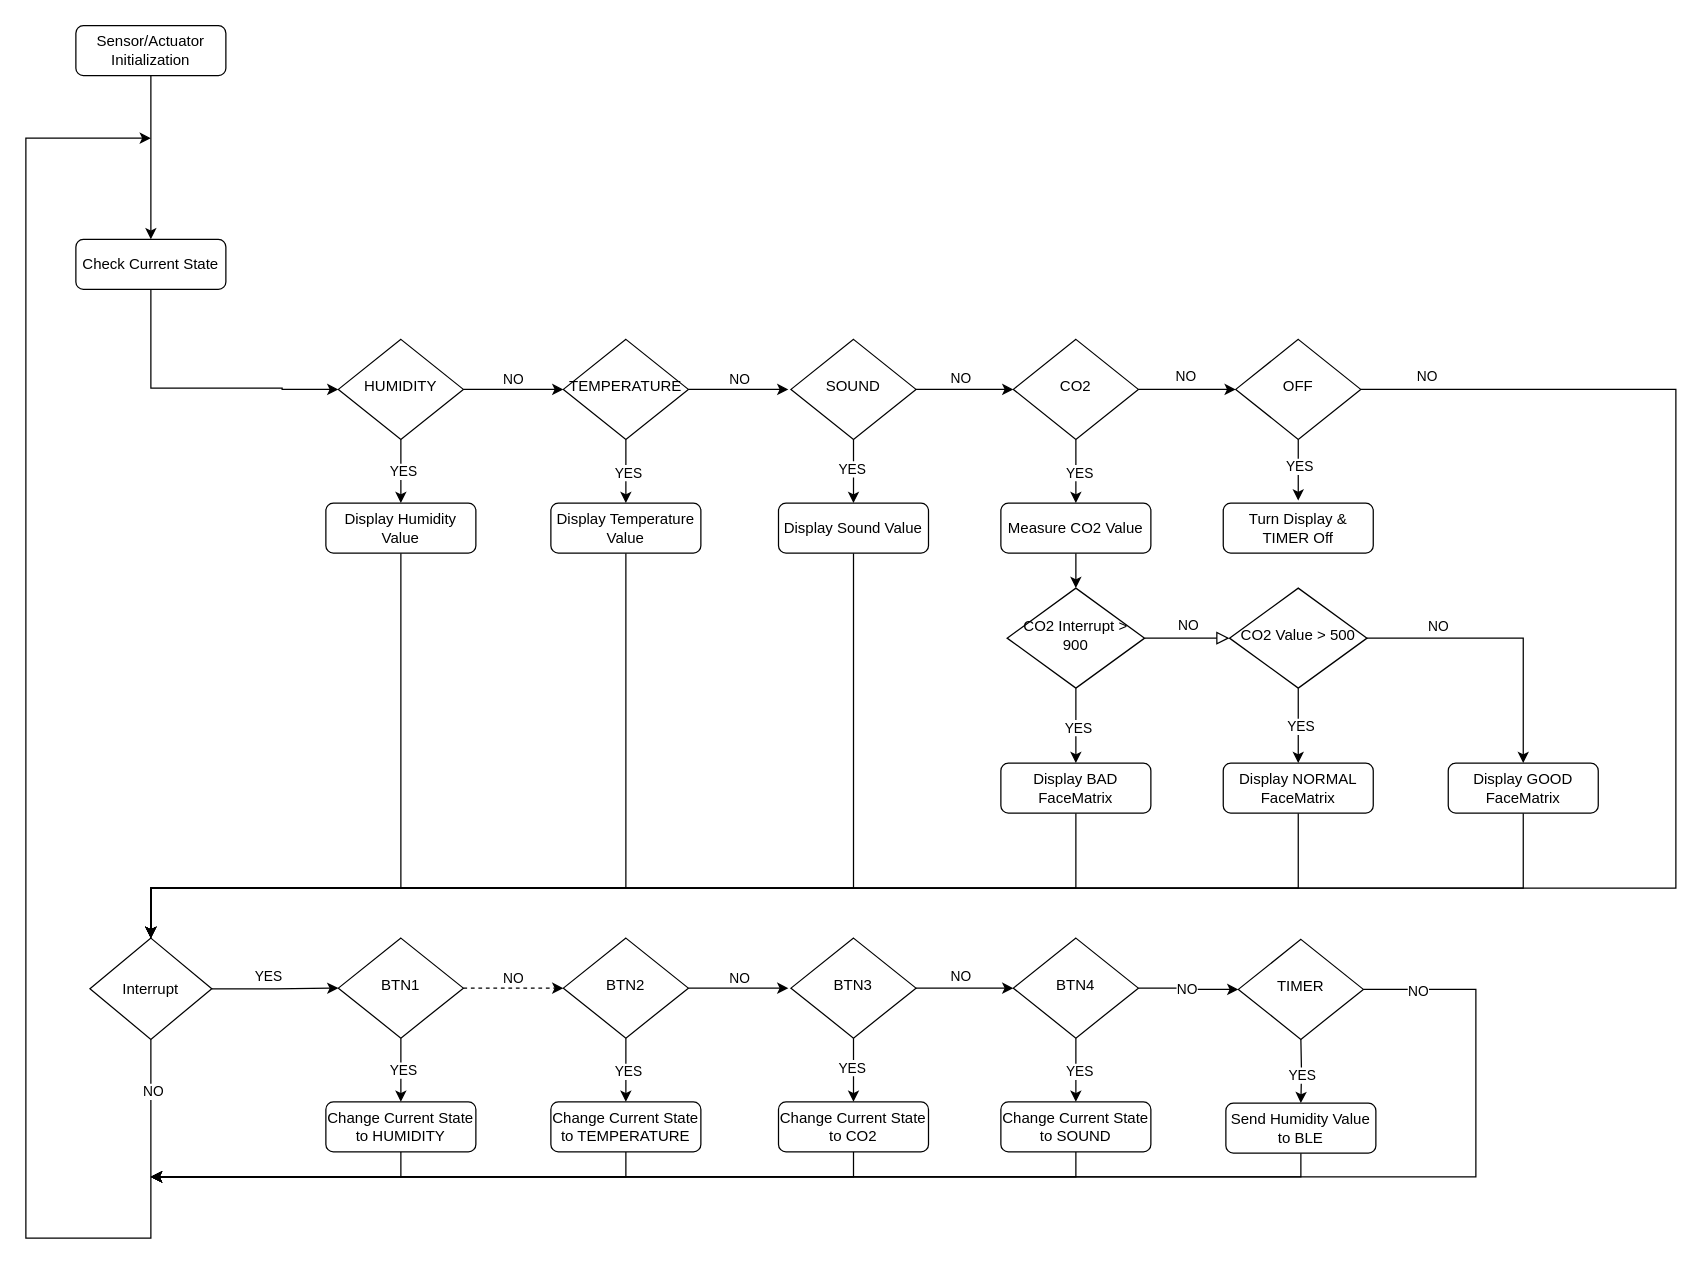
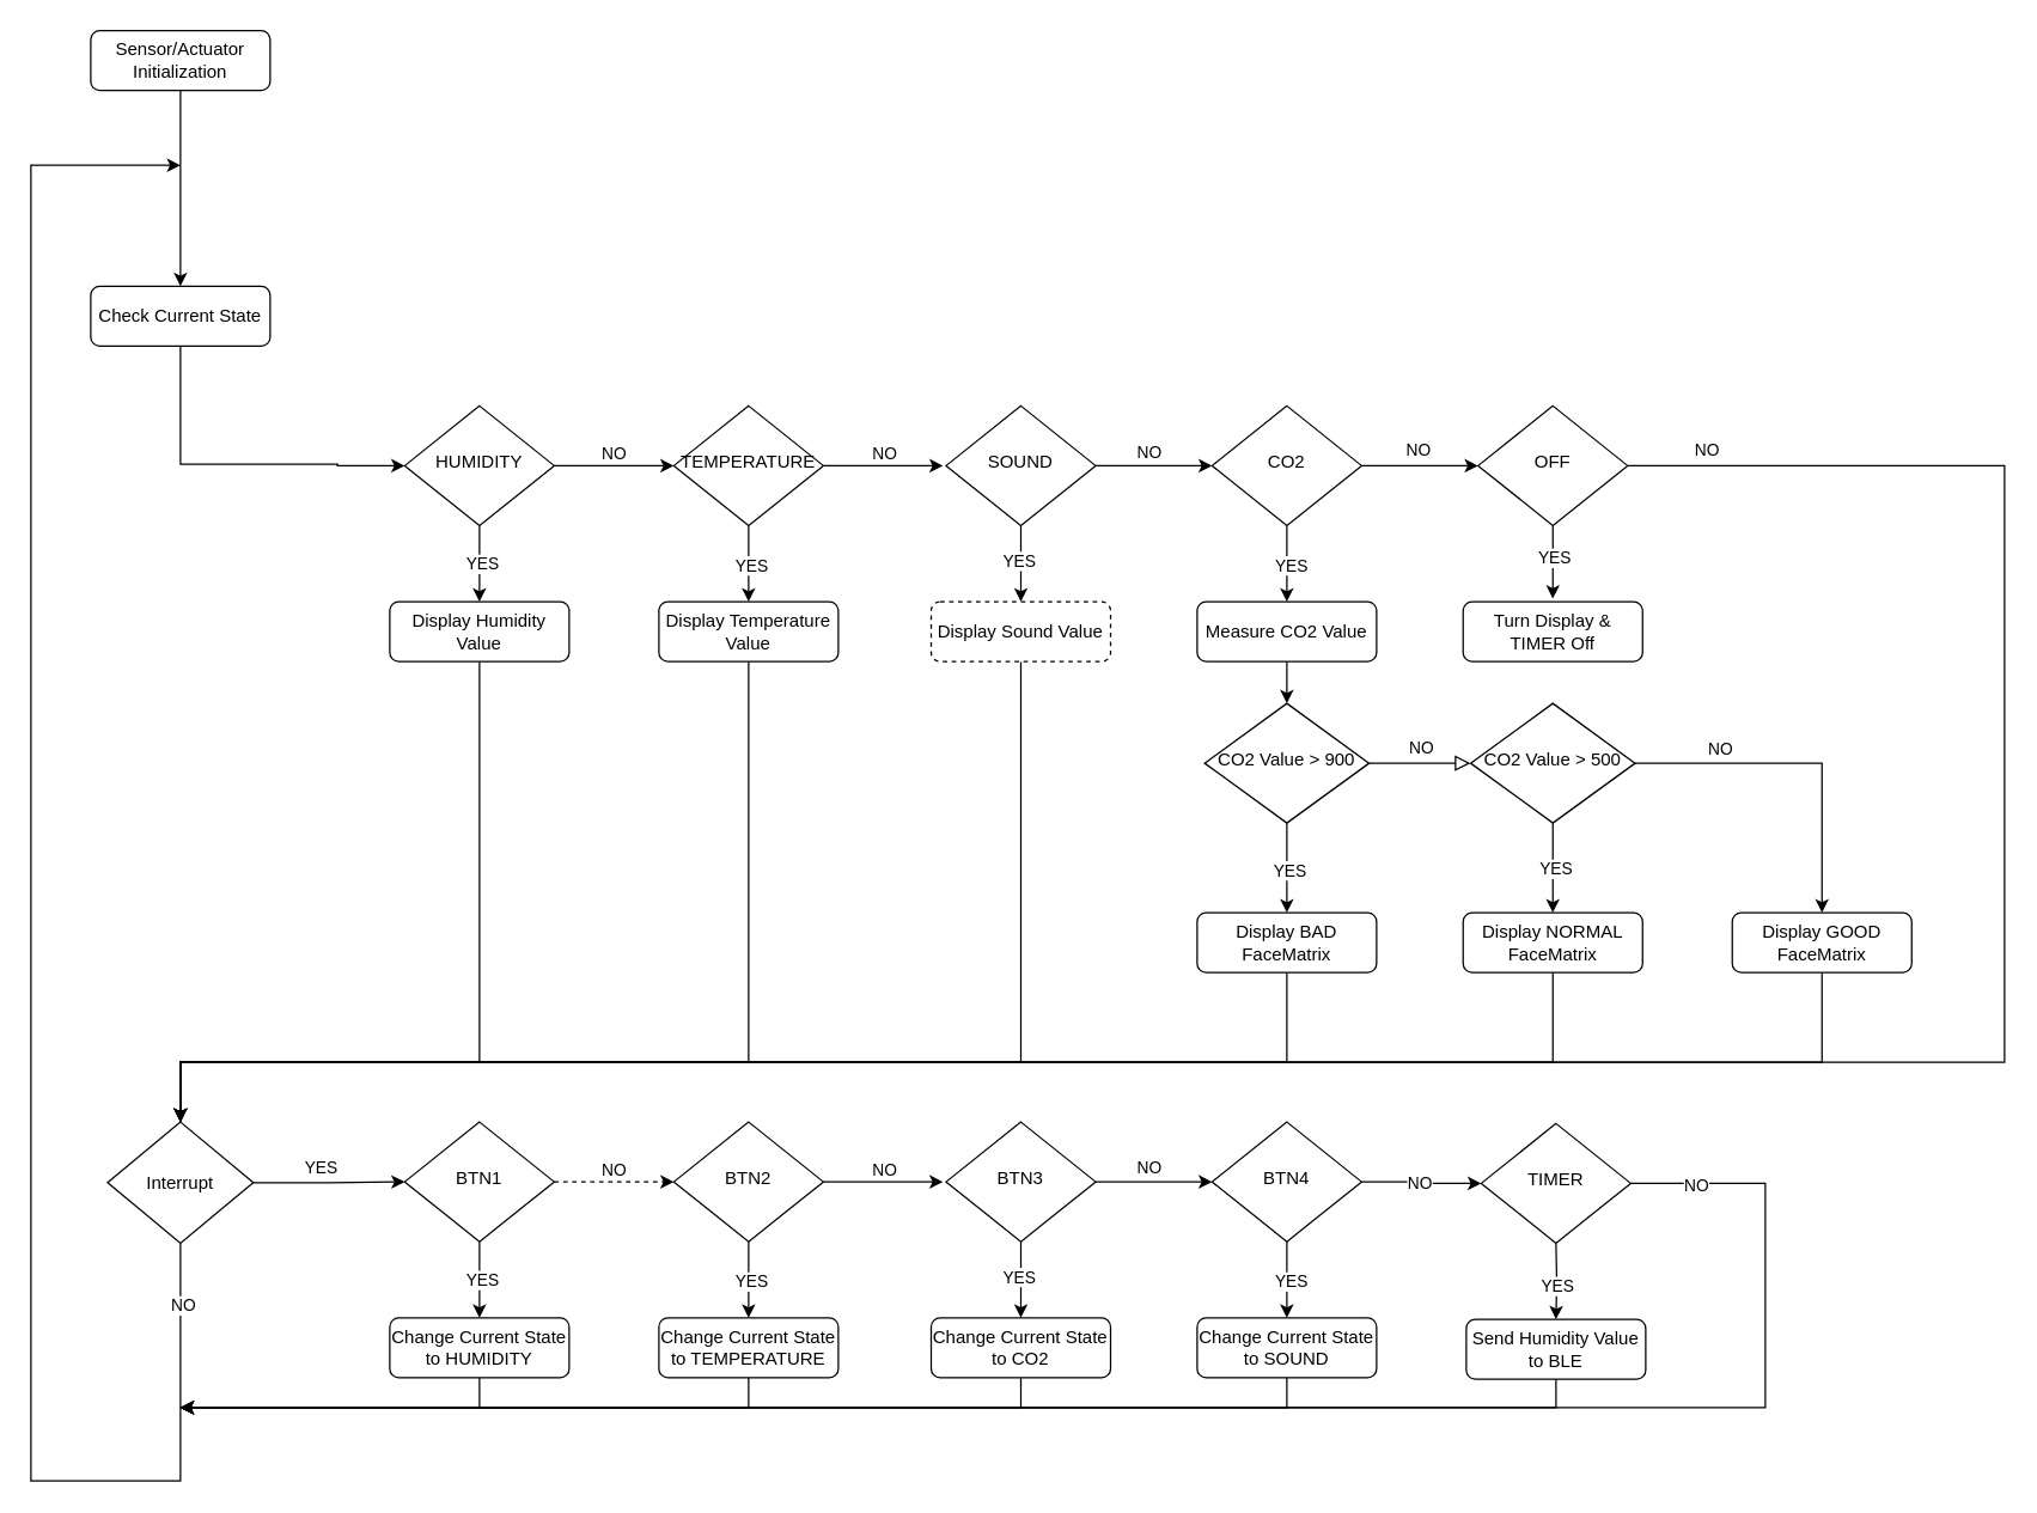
- <mxCell id="23" value="Display Sound Value" style="rounded=1;whiteSpace=wrap;html=1;fontSize=12;glass=0;strokeWidth=1;shadow=0;" vertex="1" parent="1"><mxGeometry x="622.1" y="402" width="120" height="40" as="geometry" /></mxCell>
+ <mxCell id="23" value="Display Sound Value" style="rounded=1;whiteSpace=wrap;html=1;fontSize=12;glass=0;strokeWidth=1;shadow=0;dashed=1;" vertex="1" parent="1"><mxGeometry x="622.1" y="402" width="120" height="40" as="geometry" /></mxCell>
- <mxCell id="27" value="CO2 Interrupt &amp;gt; 900" style="rhombus;whiteSpace=wrap;html=1;shadow=0;fontFamily=Helvetica;fontSize=12;align=center;strokeWidth=1;spacing=6;spacingTop=-4;" vertex="1" parent="1"><mxGeometry x="805" y="470" width="110" height="80" as="geometry" /></mxCell>
+ <mxCell id="27" value="CO2 Value &amp;gt; 900" style="rhombus;whiteSpace=wrap;html=1;shadow=0;fontFamily=Helvetica;fontSize=12;align=center;strokeWidth=1;spacing=6;spacingTop=-4;" vertex="1" parent="1"><mxGeometry x="805" y="470" width="110" height="80" as="geometry" /></mxCell>
